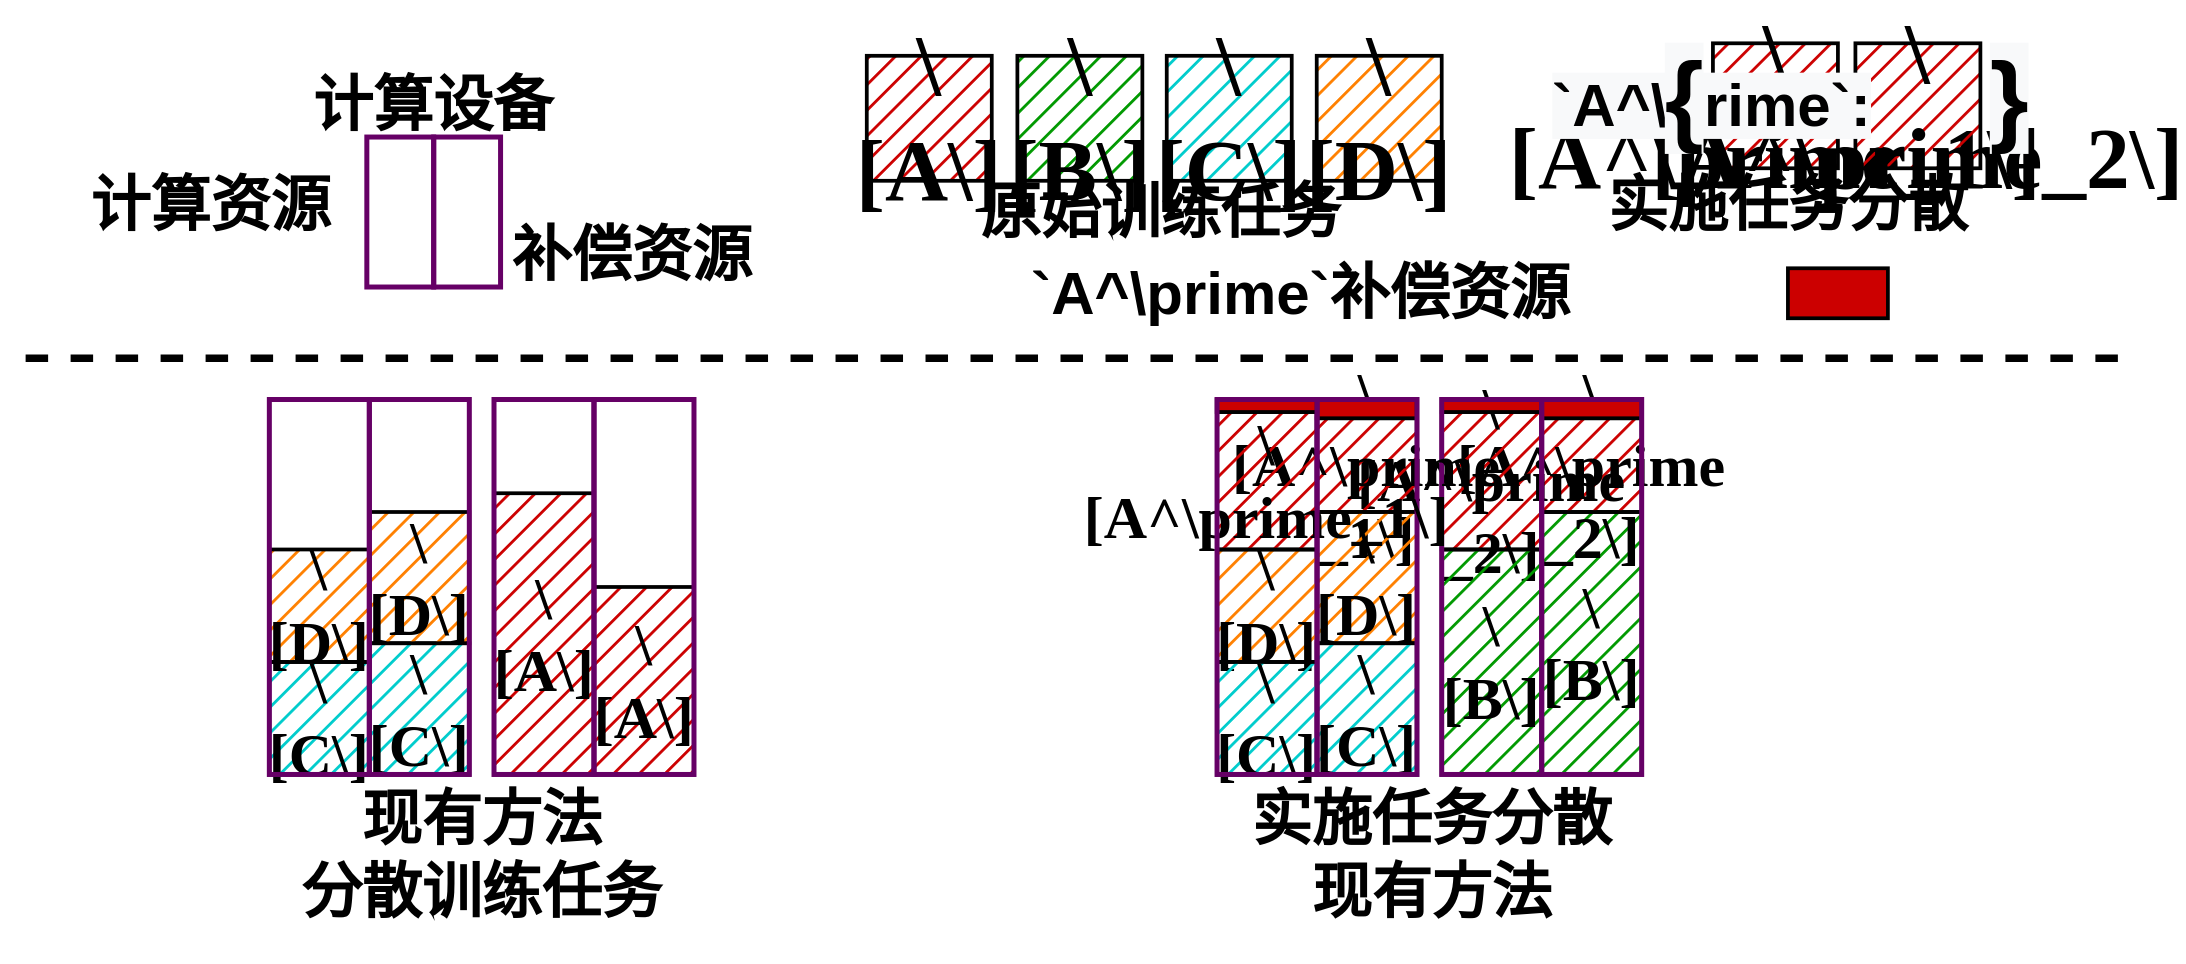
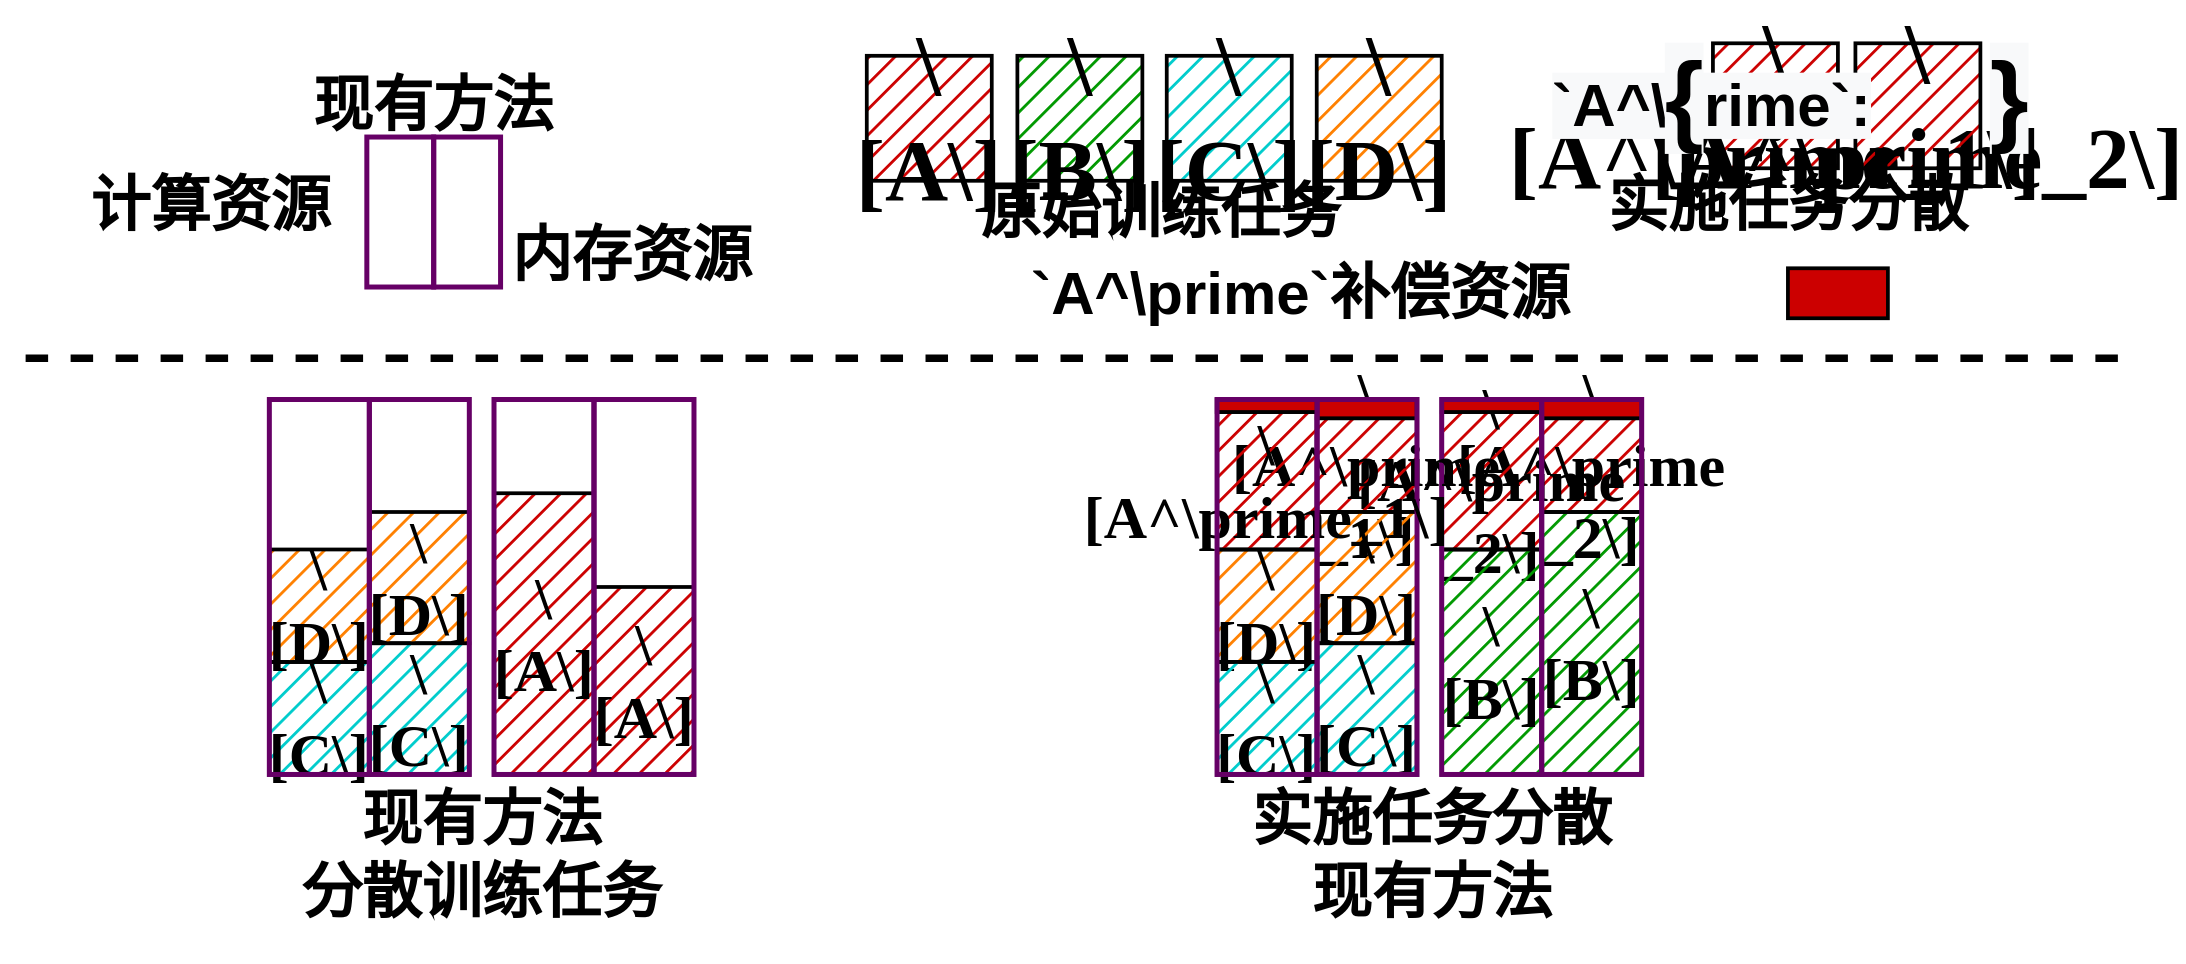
- <mxCell id="36" value="计算设备" style="text;html=1;align=center;verticalAlign=middle;resizable=0;points=[];autosize=1;strokeColor=none;fillColor=none;fontSize=48;fontStyle=1" parent="1" vertex="1"><mxGeometry x="236.499" y="45.001" width="220" height="70" as="geometry" /></mxCell>
+ <mxCell id="36" value="现有方法" style="text;html=1;align=center;verticalAlign=middle;resizable=0;points=[];autosize=1;strokeColor=none;fillColor=none;fontSize=48;fontStyle=1" parent="1" vertex="1"><mxGeometry x="236.499" y="45.001" width="220" height="70" as="geometry" /></mxCell>
- <mxCell id="38" value="补偿资源" style="text;html=1;align=center;verticalAlign=middle;resizable=0;points=[];autosize=1;strokeColor=none;fillColor=none;fontSize=48;fontStyle=1" parent="1" vertex="1"><mxGeometry x="394.999" y="165.001" width="220" height="70" as="geometry" /></mxCell>
+ <mxCell id="38" value="内存资源" style="text;html=1;align=center;verticalAlign=middle;resizable=0;points=[];autosize=1;strokeColor=none;fillColor=none;fontSize=48;fontStyle=1" parent="1" vertex="1"><mxGeometry x="394.999" y="165.001" width="220" height="70" as="geometry" /></mxCell>
